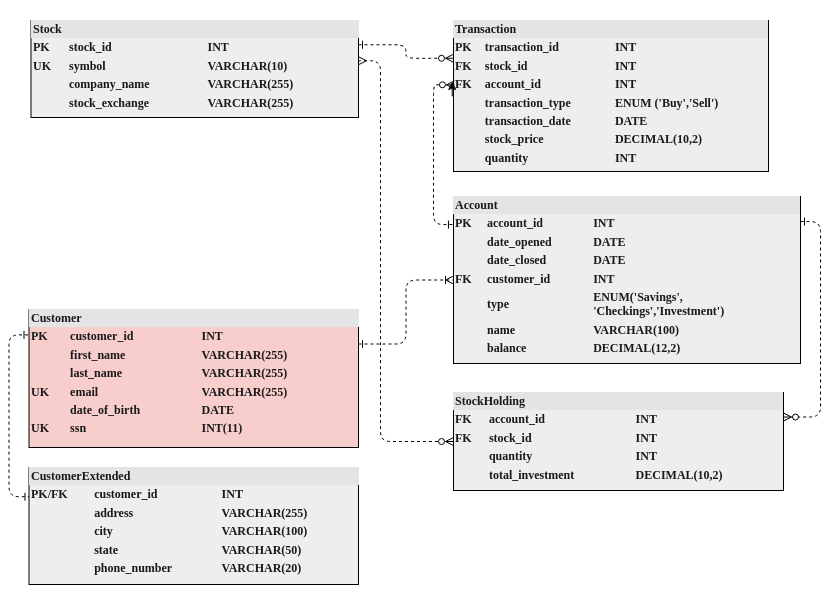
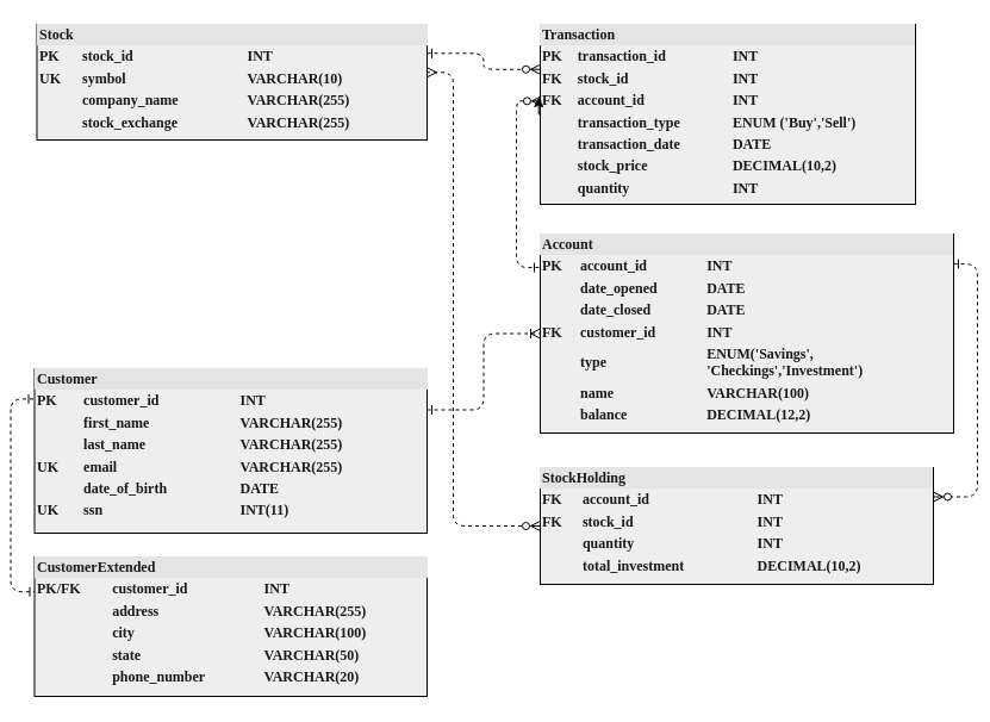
- <mxCell id="9" value="&lt;div style=&quot;box-sizing: border-box ; width: 100% ; background: #e4e4e4 ; padding: 2px&quot;&gt;Customer&lt;/div&gt;&lt;table style=&quot;width: 100% ; font-size: 1em&quot; cellpadding=&quot;2&quot; cellspacing=&quot;0&quot;&gt;&lt;tbody&gt;&lt;tr&gt;&lt;td&gt;PK&lt;/td&gt;&lt;td&gt;customer_id&lt;/td&gt;&lt;td&gt;INT&lt;/td&gt;&lt;/tr&gt;&lt;tr&gt;&lt;td&gt;&lt;br&gt;&lt;/td&gt;&lt;td&gt;first_name&lt;/td&gt;&lt;td&gt;VARCHAR(255)&lt;/td&gt;&lt;/tr&gt;&lt;tr&gt;&lt;td&gt;&lt;/td&gt;&lt;td&gt;last_name&lt;/td&gt;&lt;td&gt;VARCHAR(255)&lt;/td&gt;&lt;/tr&gt;&lt;tr&gt;&lt;td&gt;UK&lt;/td&gt;&lt;td&gt;email&lt;/td&gt;&lt;td&gt;VARCHAR(255)&lt;/td&gt;&lt;/tr&gt;&lt;tr&gt;&lt;td&gt;&lt;br&gt;&lt;/td&gt;&lt;td&gt;date_of_birth&lt;/td&gt;&lt;td&gt;DATE&lt;/td&gt;&lt;/tr&gt;&lt;tr&gt;&lt;td&gt;UK&lt;/td&gt;&lt;td&gt;ssn&lt;/td&gt;&lt;td&gt;INT(11)&lt;/td&gt;&lt;/tr&gt;&lt;tr&gt;&lt;td&gt;&lt;br&gt;&lt;/td&gt;&lt;td&gt;&lt;br&gt;&lt;/td&gt;&lt;td&gt;&lt;br&gt;&lt;/td&gt;&lt;/tr&gt;&lt;/tbody&gt;&lt;/table&gt;" style="verticalAlign=top;align=left;overflow=fill;html=1;rounded=0;shadow=0;comic=0;labelBackgroundColor=none;strokeWidth=1;fontFamily=Verdana;fontSize=12;fontStyle=1;fillColor=#f8cecc;strokeColor=#000000;fontColor=#1A1A1A;" parent="1" vertex="1"><mxGeometry x="20.5" y="309" width="329.5" height="138" as="geometry" /></mxCell>
+ <mxCell id="9" value="&lt;div style=&quot;box-sizing: border-box ; width: 100% ; background: #e4e4e4 ; padding: 2px&quot;&gt;Customer&lt;/div&gt;&lt;table style=&quot;width: 100% ; font-size: 1em&quot; cellpadding=&quot;2&quot; cellspacing=&quot;0&quot;&gt;&lt;tbody&gt;&lt;tr&gt;&lt;td&gt;PK&lt;/td&gt;&lt;td&gt;customer_id&lt;/td&gt;&lt;td&gt;INT&lt;/td&gt;&lt;/tr&gt;&lt;tr&gt;&lt;td&gt;&lt;br&gt;&lt;/td&gt;&lt;td&gt;first_name&lt;/td&gt;&lt;td&gt;VARCHAR(255)&lt;/td&gt;&lt;/tr&gt;&lt;tr&gt;&lt;td&gt;&lt;/td&gt;&lt;td&gt;last_name&lt;/td&gt;&lt;td&gt;VARCHAR(255)&lt;/td&gt;&lt;/tr&gt;&lt;tr&gt;&lt;td&gt;UK&lt;/td&gt;&lt;td&gt;email&lt;/td&gt;&lt;td&gt;VARCHAR(255)&lt;/td&gt;&lt;/tr&gt;&lt;tr&gt;&lt;td&gt;&lt;br&gt;&lt;/td&gt;&lt;td&gt;date_of_birth&lt;/td&gt;&lt;td&gt;DATE&lt;/td&gt;&lt;/tr&gt;&lt;tr&gt;&lt;td&gt;UK&lt;/td&gt;&lt;td&gt;ssn&lt;/td&gt;&lt;td&gt;INT(11)&lt;/td&gt;&lt;/tr&gt;&lt;tr&gt;&lt;td&gt;&lt;br&gt;&lt;/td&gt;&lt;td&gt;&lt;br&gt;&lt;/td&gt;&lt;td&gt;&lt;br&gt;&lt;/td&gt;&lt;/tr&gt;&lt;/tbody&gt;&lt;/table&gt;" style="verticalAlign=top;align=left;overflow=fill;html=1;rounded=0;shadow=0;comic=0;labelBackgroundColor=none;strokeWidth=1;fontFamily=Verdana;fontSize=12;fontStyle=1;fillColor=#EEEEEE;strokeColor=#000000;fontColor=#1A1A1A;" parent="1" vertex="1"><mxGeometry x="20.5" y="309" width="329.5" height="138" as="geometry" /></mxCell>
